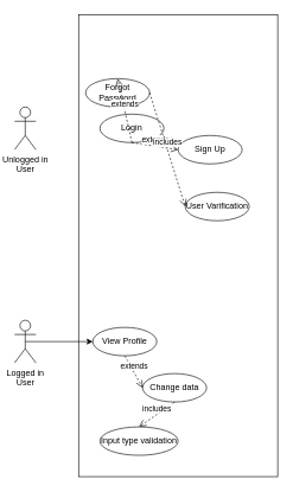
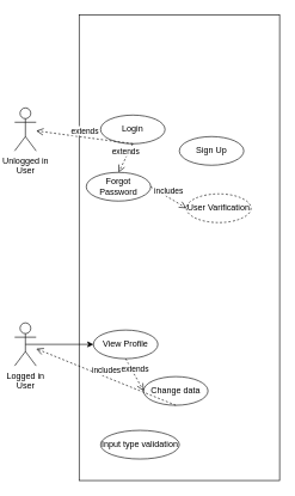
- <mxCell id="14" value="Forgot Password" style="ellipse;whiteSpace=wrap;html=1;" vertex="1" parent="1"><mxGeometry x="120" y="110" width="90" height="40" as="geometry" /></mxCell>
+ <mxCell id="14" value="Forgot Password" style="ellipse;whiteSpace=wrap;html=1;" vertex="1" parent="1"><mxGeometry x="120" y="240" width="90" height="40" as="geometry" /></mxCell>
- <mxCell id="8" value="extends" style="html=1;verticalAlign=bottom;endArrow=open;dashed=1;endSize=8;curved=0;rounded=0;exitX=0.5;exitY=1;exitDx=0;exitDy=0;entryX=0;entryY=0.5;entryDx=0;entryDy=0;" edge="1" parent="1" source="6" target="7"><mxGeometry relative="1" as="geometry"><mxPoint x="250" y="260" as="sourcePoint" /><mxPoint x="170" y="260" as="targetPoint" /></mxGeometry></mxCell>
+ <mxCell id="8" value="extends" style="html=1;verticalAlign=bottom;endArrow=open;dashed=1;endSize=8;curved=0;rounded=0;exitX=0.5;exitY=1;exitDx=0;exitDy=0;" edge="1" parent="1" source="6" target="3"><mxGeometry relative="1" as="geometry"><mxPoint x="250" y="260" as="sourcePoint" /><mxPoint x="170" y="260" as="targetPoint" /></mxGeometry></mxCell>
- <mxCell id="16" value="User Varification" style="ellipse;whiteSpace=wrap;html=1;" vertex="1" parent="1"><mxGeometry x="260" y="270" width="90" height="40" as="geometry" /></mxCell>
+ <mxCell id="16" value="User Varification" style="ellipse;whiteSpace=wrap;html=1;dashed=1;" vertex="1" parent="1"><mxGeometry x="260" y="270" width="90" height="40" as="geometry" /></mxCell>
- <mxCell id="13" value="includes" style="html=1;verticalAlign=bottom;endArrow=open;dashed=1;endSize=8;curved=0;rounded=0;exitX=0.5;exitY=1;exitDx=0;exitDy=0;entryX=0.5;entryY=0;entryDx=0;entryDy=0;" edge="1" parent="1" source="10" target="12"><mxGeometry relative="1" as="geometry"><mxPoint x="185" y="510" as="sourcePoint" /><mxPoint x="210" y="555" as="targetPoint" /></mxGeometry></mxCell>
+ <mxCell id="13" value="includes" style="html=1;verticalAlign=bottom;endArrow=open;dashed=1;endSize=8;curved=0;rounded=0;exitX=0.5;exitY=1;exitDx=0;exitDy=0;" edge="1" parent="1" source="10" target="5"><mxGeometry relative="1" as="geometry"><mxPoint x="185" y="510" as="sourcePoint" /><mxPoint x="210" y="555" as="targetPoint" /></mxGeometry></mxCell>
